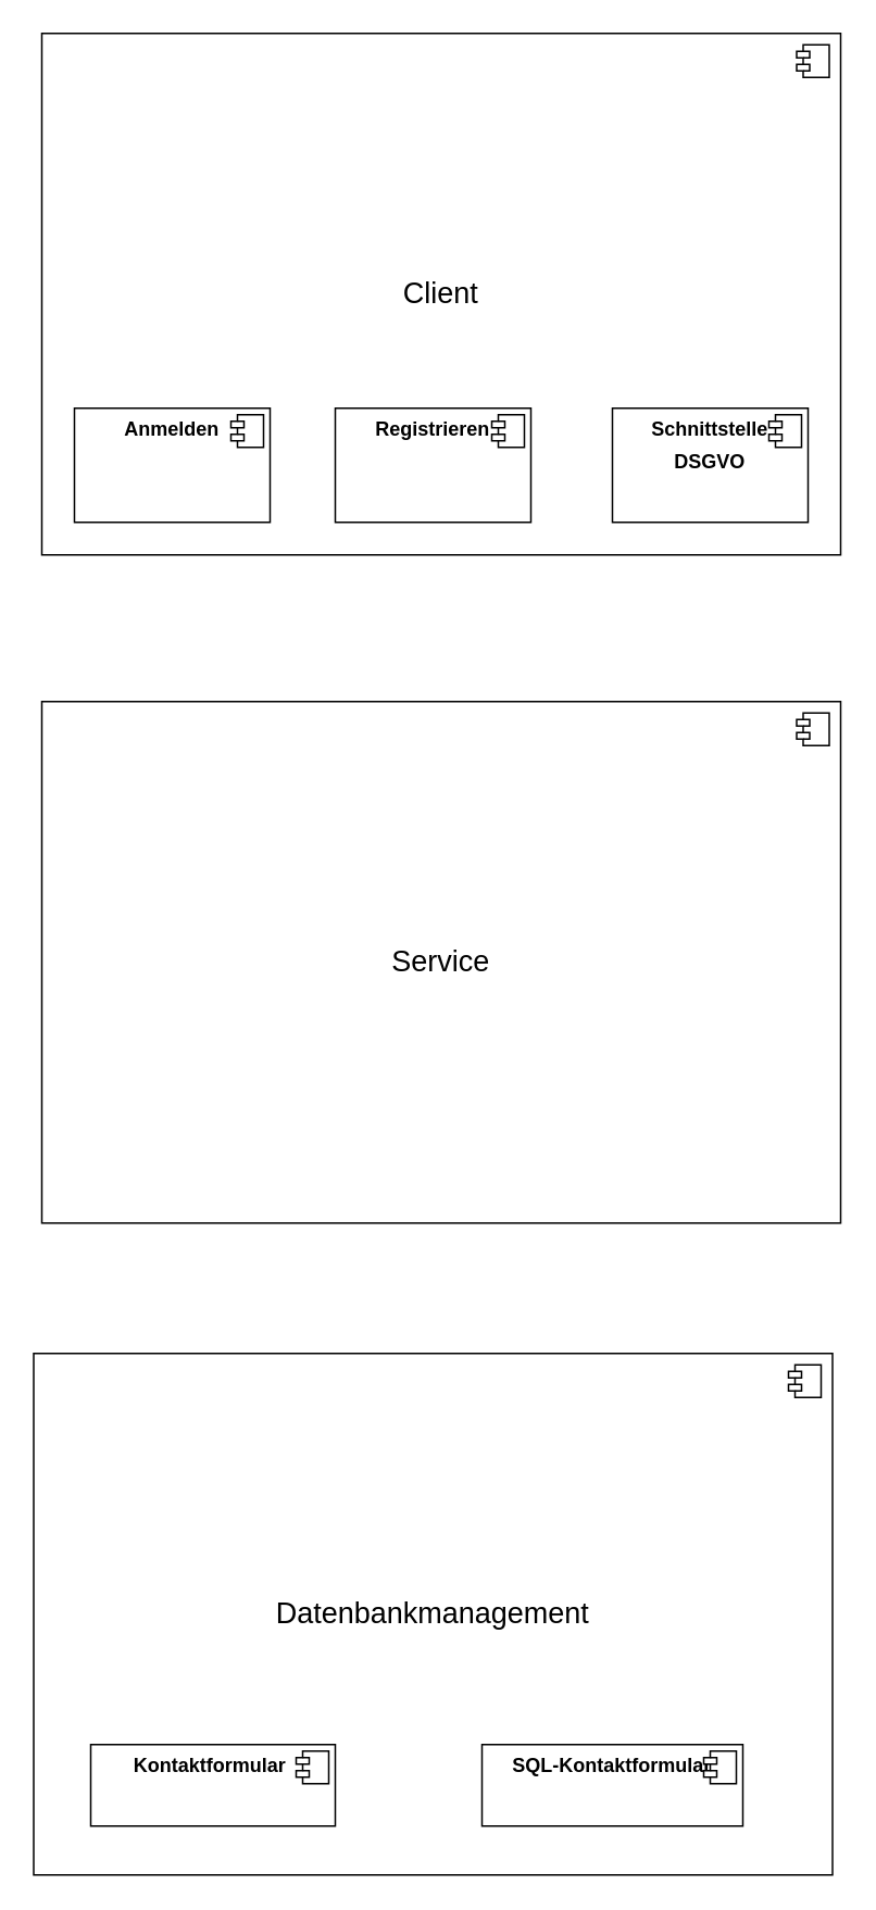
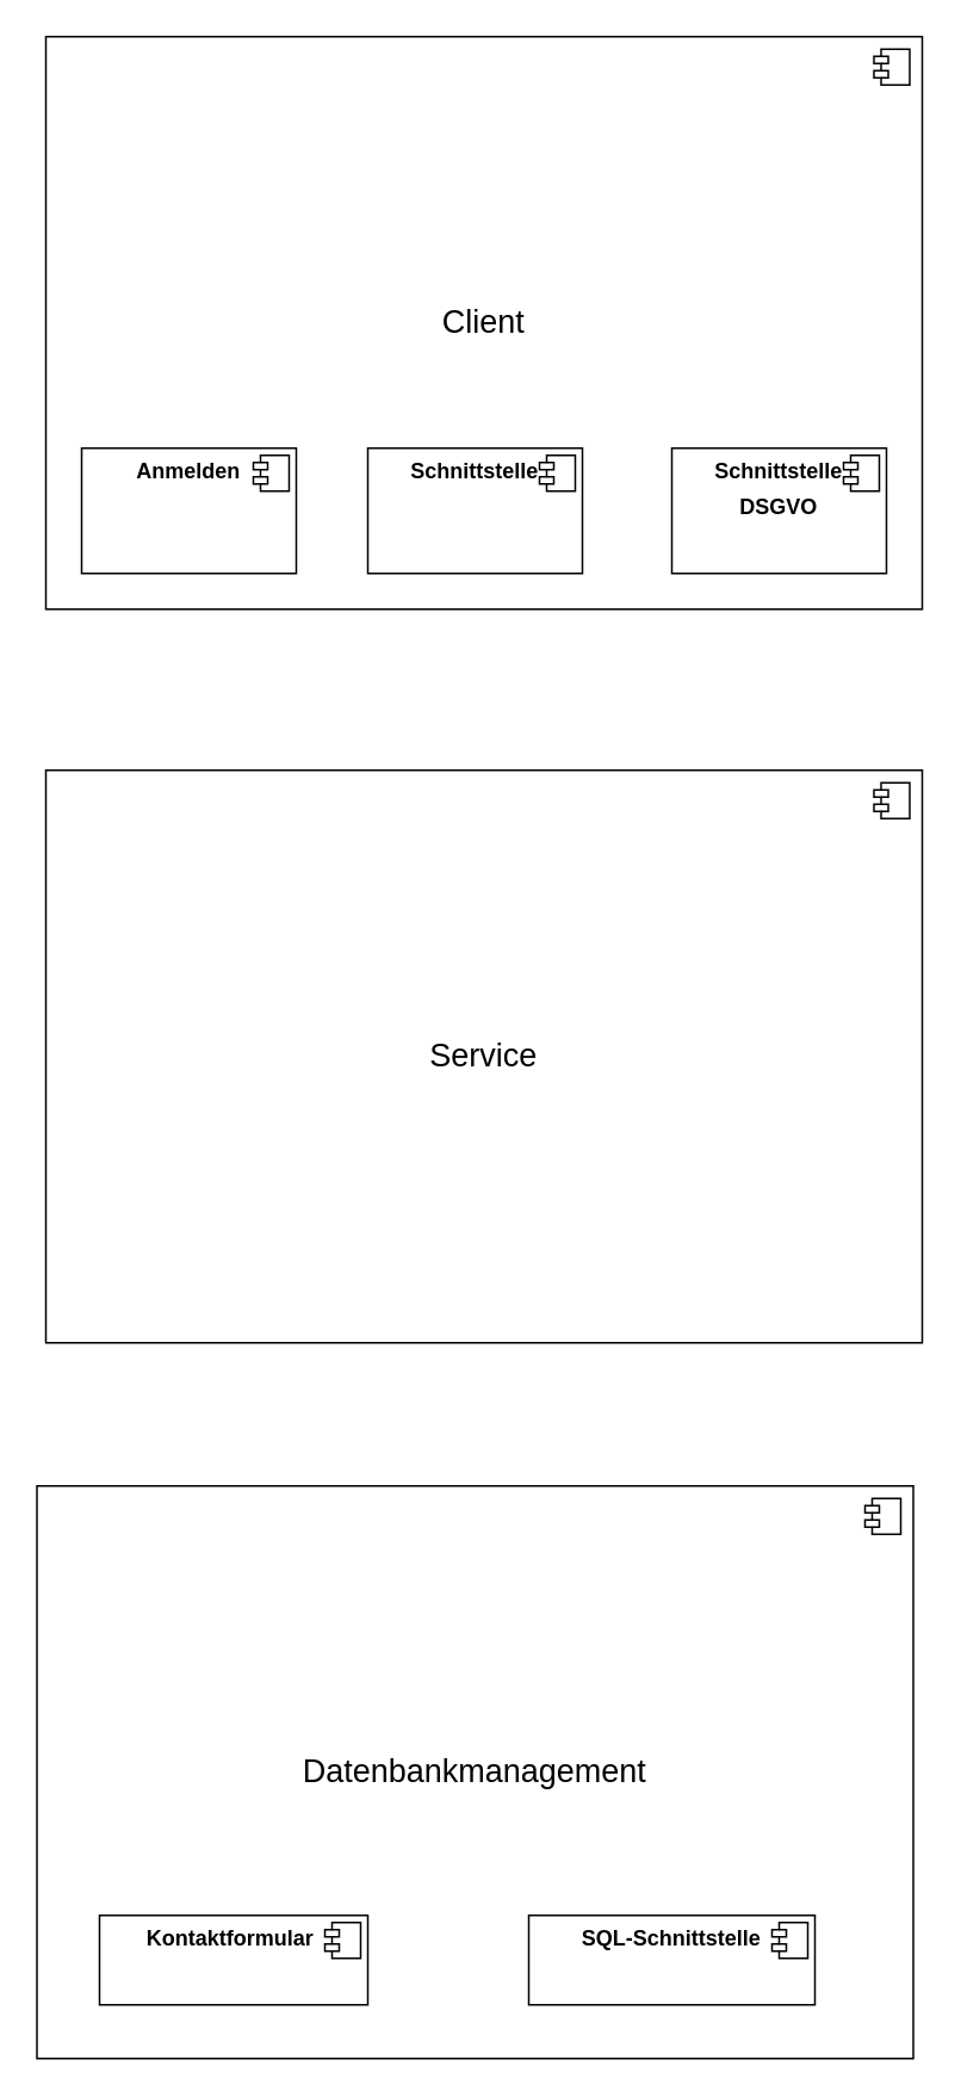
- <mxCell id="8" value="&lt;p style=&quot;margin:0px;margin-top:6px;text-align:center;&quot;&gt;&lt;b&gt;Registrieren&lt;/b&gt;&lt;/p&gt;" style="align=left;overflow=fill;html=1;dropTarget=0;whiteSpace=wrap;" vertex="1" parent="1"><mxGeometry x="205" y="250" width="120" height="70" as="geometry" /></mxCell>
+ <mxCell id="8" value="&lt;p style=&quot;margin:0px;margin-top:6px;text-align:center;&quot;&gt;&lt;b&gt;Schnittstelle&lt;/b&gt;&lt;/p&gt;" style="align=left;overflow=fill;html=1;dropTarget=0;whiteSpace=wrap;" vertex="1" parent="1"><mxGeometry x="205" y="250" width="120" height="70" as="geometry" /></mxCell>
- <mxCell id="20" value="&lt;p style=&quot;margin:0px;margin-top:6px;text-align:center;&quot;&gt;&lt;b&gt;SQL-Kontaktformular&lt;/b&gt;&lt;/p&gt;" style="align=left;overflow=fill;html=1;dropTarget=0;whiteSpace=wrap;" vertex="1" parent="1"><mxGeometry x="295" y="1070" width="160" height="50" as="geometry" /></mxCell>
+ <mxCell id="20" value="&lt;p style=&quot;margin:0px;margin-top:6px;text-align:center;&quot;&gt;&lt;b&gt;SQL-Schnittstelle&lt;/b&gt;&lt;/p&gt;" style="align=left;overflow=fill;html=1;dropTarget=0;whiteSpace=wrap;" vertex="1" parent="1"><mxGeometry x="295" y="1070" width="160" height="50" as="geometry" /></mxCell>
